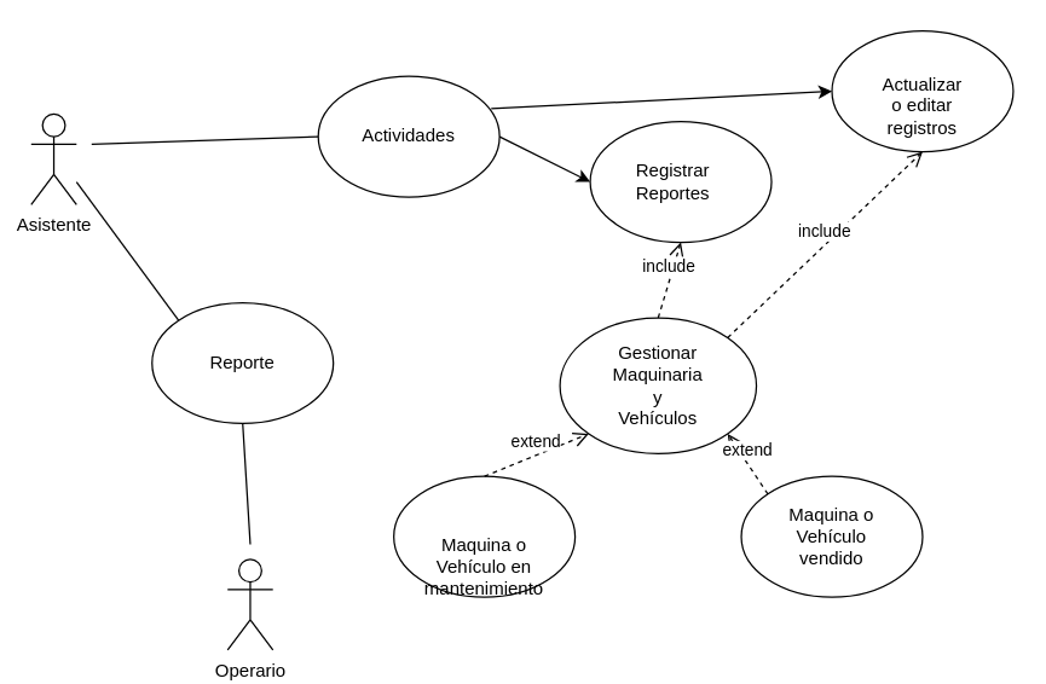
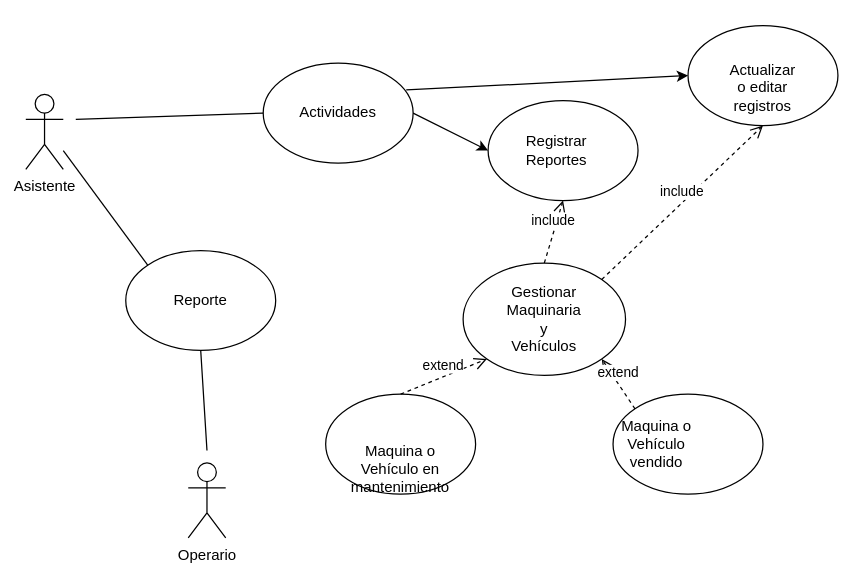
- <mxCell id="22" value="Maquina o Vehículo vendido" style="text;html=1;align=center;verticalAlign=middle;whiteSpace=wrap;rounded=0;" vertex="1" parent="1"><mxGeometry x="520" y="340" width="60" height="30" as="geometry" /></mxCell>
+ <mxCell id="22" value="Maquina o Vehículo vendido" style="text;html=1;align=center;verticalAlign=middle;whiteSpace=wrap;rounded=0;" vertex="1" parent="1"><mxGeometry x="495" y="340" width="60" height="30" as="geometry" /></mxCell>
